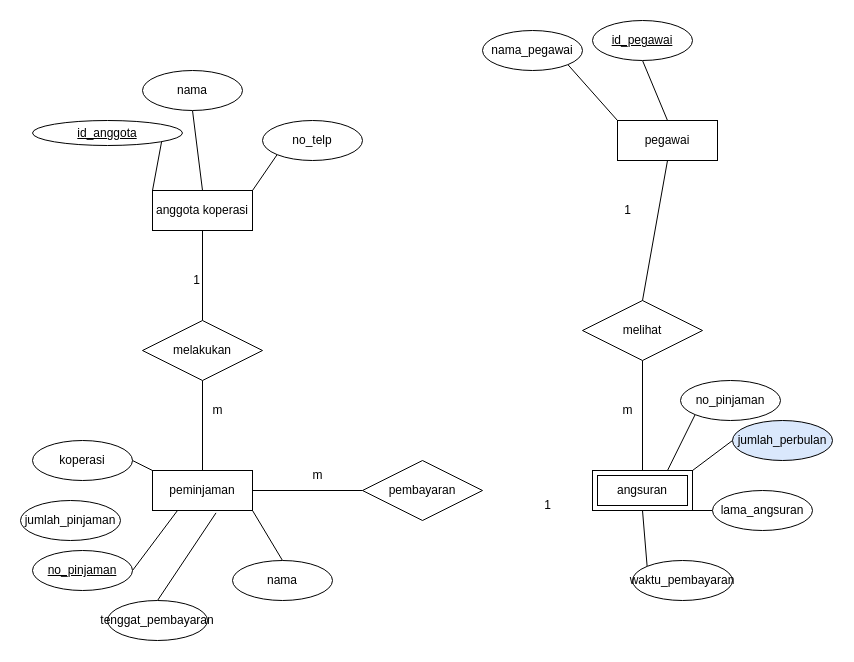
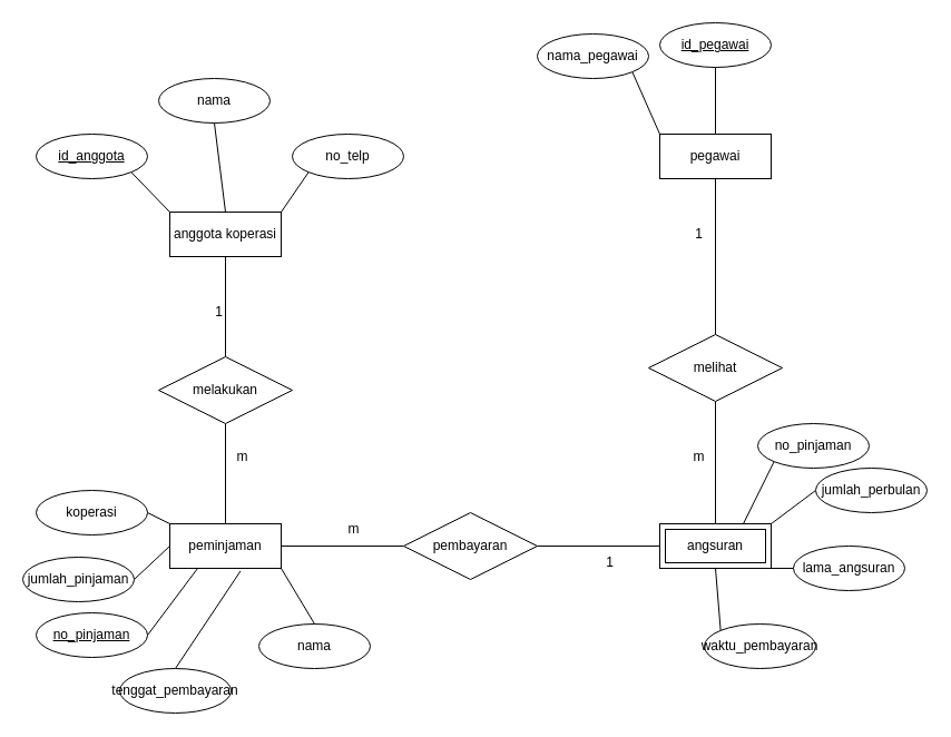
- <mxCell id="26" value="&lt;u&gt;id_anggota&lt;/u&gt;" style="ellipse;whiteSpace=wrap;html=1;align=center;" vertex="1" parent="1"><mxGeometry x="32" y="120" width="150" height="25" as="geometry" /></mxCell>
+ <mxCell id="26" value="&lt;u&gt;id_anggota&lt;/u&gt;" style="ellipse;whiteSpace=wrap;html=1;align=center;" vertex="1" parent="1"><mxGeometry x="32" y="120" width="100" height="40" as="geometry" /></mxCell>
- <mxCell id="14" value="pegawai" style="whiteSpace=wrap;html=1;align=center;" vertex="1" parent="1"><mxGeometry x="617" y="120" width="100" height="40" as="geometry" /></mxCell>
+ <mxCell id="14" value="pegawai" style="whiteSpace=wrap;html=1;align=center;" vertex="1" parent="1"><mxGeometry x="592" y="120" width="100" height="40" as="geometry" /></mxCell>
- <mxCell id="32" value="jumlah_perbulan" style="ellipse;whiteSpace=wrap;html=1;align=center;fillColor=#dae8fc;" vertex="1" parent="1"><mxGeometry x="732" y="420" width="100" height="40" as="geometry" /></mxCell>
+ <mxCell id="32" value="jumlah_perbulan" style="ellipse;whiteSpace=wrap;html=1;align=center;" vertex="1" parent="1"><mxGeometry x="732" y="420" width="100" height="40" as="geometry" /></mxCell>
+ <mxCell id="8" style="rounded=0;orthogonalLoop=1;jettySize=auto;html=1;exitX=1;exitY=0.5;exitDx=0;exitDy=0;entryX=0;entryY=0.5;entryDx=0;entryDy=0;endArrow=none;endFill=0;" edge="1" parent="1" source="9" target="10"><mxGeometry relative="1" as="geometry"><mxPoint x="592" y="490" as="targetPoint" /></mxGeometry></mxCell>
+ <mxCell id="17" style="rounded=0;orthogonalLoop=1;jettySize=auto;html=1;exitX=1;exitY=0.5;exitDx=0;exitDy=0;entryX=0;entryY=0.5;entryDx=0;entryDy=0;endArrow=none;endFill=0;" edge="1" parent="1" source="18" target="5"><mxGeometry relative="1" as="geometry" /></mxCell>
